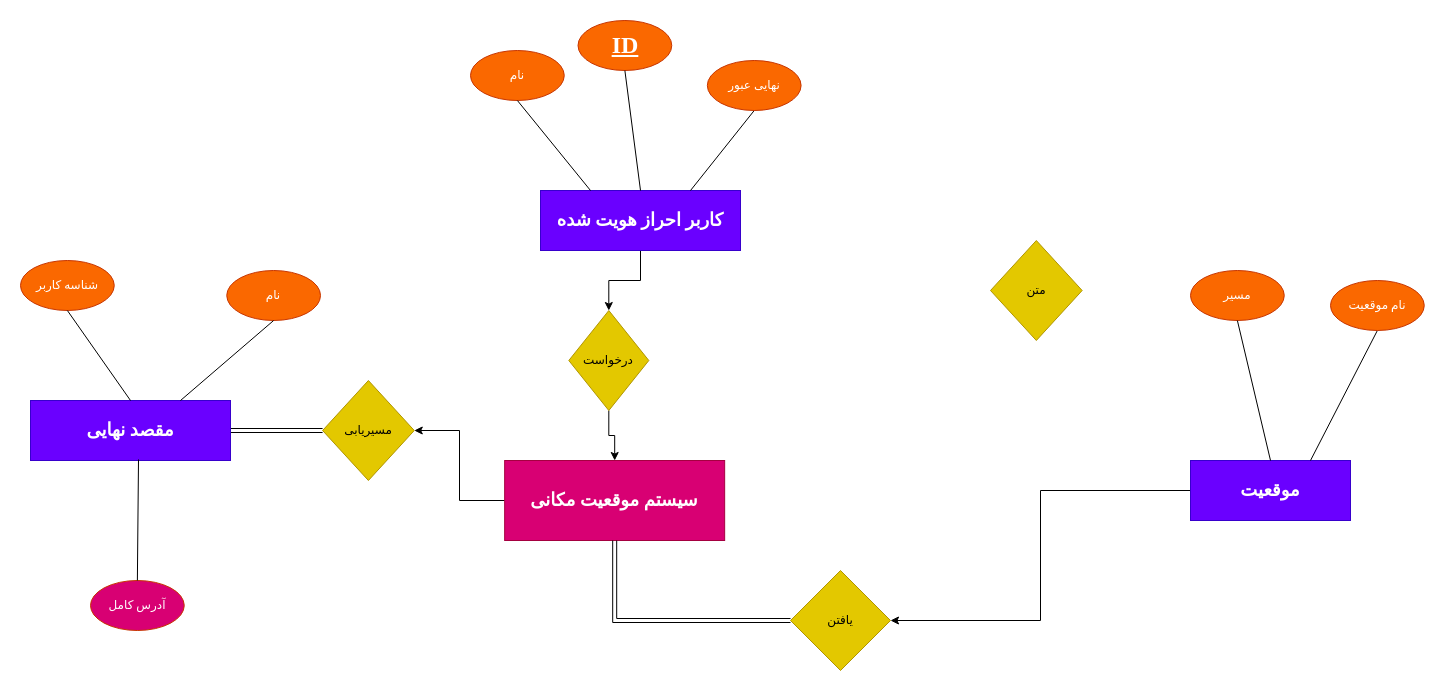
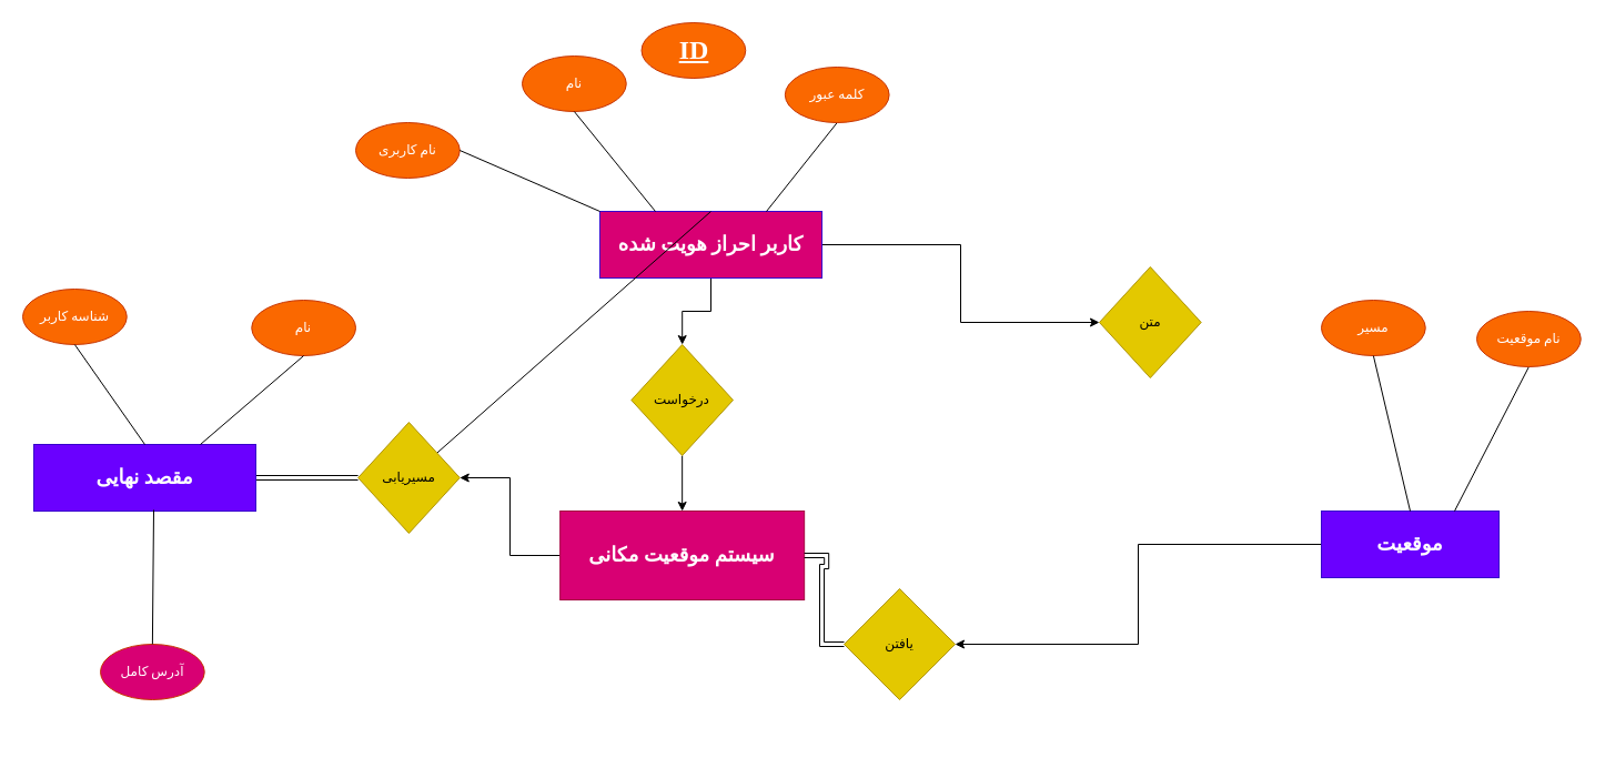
- <mxCell id="22" value="&lt;font face=&quot;IRANSans&quot;&gt;نهایی عبور&lt;/font&gt;" style="ellipse;whiteSpace=wrap;html=1;fillColor=#fa6800;strokeColor=#C73500;fontColor=#FFFFFF;" vertex="1" parent="1"><mxGeometry x="706.84" y="60" width="93.75" height="50" as="geometry" /></mxCell>
+ <mxCell id="22" value="&lt;font face=&quot;IRANSans&quot;&gt;کلمه عبور&lt;/font&gt;" style="ellipse;whiteSpace=wrap;html=1;fillColor=#fa6800;strokeColor=#C73500;fontColor=#FFFFFF;" vertex="1" parent="1"><mxGeometry x="706.84" y="60" width="93.75" height="50" as="geometry" /></mxCell>
- <mxCell id="14" value="" style="endArrow=none;html=1;fontColor=#FFFFFF;entryX=0.5;entryY=1;entryDx=0;entryDy=0;exitX=0.5;exitY=0;exitDx=0;exitDy=0;" parent="1" source="4" target="13" edge="1"><mxGeometry width="50" height="50" relative="1" as="geometry"><mxPoint x="550" y="210" as="sourcePoint" /><mxPoint x="600" y="160" as="targetPoint" /></mxGeometry></mxCell>
+ <mxCell id="14" value="" style="endArrow=none;html=1;fontColor=#FFFFFF;exitX=0.5;exitY=0;exitDx=0;exitDy=0;" parent="1" source="4" target="28" edge="1"><mxGeometry width="50" height="50" relative="1" as="geometry"><mxPoint x="550" y="210" as="sourcePoint" /><mxPoint x="600" y="160" as="targetPoint" /></mxGeometry></mxCell>
+ <mxCell id="23" value="&lt;font face=&quot;IRANSans&quot;&gt;نام کاربری&lt;/font&gt;" style="ellipse;whiteSpace=wrap;html=1;fillColor=#fa6800;strokeColor=#C73500;fontColor=#FFFFFF;" vertex="1" parent="1"><mxGeometry x="320" y="110" width="93.75" height="50" as="geometry" /></mxCell>
+ <mxCell id="24" value="" style="endArrow=none;html=1;entryX=0;entryY=0;entryDx=0;entryDy=0;exitX=1;exitY=0.5;exitDx=0;exitDy=0;" edge="1" parent="1" source="23" target="4"><mxGeometry width="50" height="50" relative="1" as="geometry"><mxPoint x="330" y="250" as="sourcePoint" /><mxPoint x="380" y="200" as="targetPoint" /></mxGeometry></mxCell>
- <mxCell id="4" value="&lt;h2&gt;&lt;font face=&quot;IRANSans&quot;&gt;کاربر احراز هویت شده&lt;/font&gt;&lt;/h2&gt;" style="whiteSpace=wrap;html=1;fillColor=#6a00ff;strokeColor=#3700CC;fontColor=#ffffff;" parent="1" vertex="1"><mxGeometry x="540" y="190" width="200" height="60" as="geometry" /></mxCell>
+ <mxCell id="4" value="&lt;h2&gt;&lt;font face=&quot;IRANSans&quot;&gt;کاربر احراز هویت شده&lt;/font&gt;&lt;/h2&gt;" style="whiteSpace=wrap;html=1;fillColor=#d80073;strokeColor=#3700CC;fontColor=#ffffff;" parent="1" vertex="1"><mxGeometry x="540" y="190" width="200" height="60" as="geometry" /></mxCell>
+ <mxCell id="3" style="edgeStyle=orthogonalEdgeStyle;rounded=0;orthogonalLoop=1;jettySize=auto;html=1;exitX=1;exitY=0.5;exitDx=0;exitDy=0;" edge="1" parent="1" source="4" target="25"><mxGeometry relative="1" as="geometry" /></mxCell>
- <mxCell id="10" value="&lt;p&gt;درخواست&lt;/p&gt;" style="rhombus;whiteSpace=wrap;html=1;fillColor=#e3c800;strokeColor=#B09500;fontColor=#000000;fontFamily=IRANSans;" parent="1" vertex="1"><mxGeometry x="568.32" y="310" width="80" height="100" as="geometry" /></mxCell>
+ <mxCell id="10" value="&lt;p&gt;درخواست&lt;/p&gt;" style="rhombus;whiteSpace=wrap;html=1;fillColor=#e3c800;strokeColor=#B09500;fontColor=#000000;fontFamily=IRANSans;" parent="1" vertex="1"><mxGeometry x="568.32" y="310" width="91.67" height="100" as="geometry" /></mxCell>
- <mxCell id="12" value="&lt;p&gt;یافتن&lt;/p&gt;" style="rhombus;whiteSpace=wrap;html=1;fillColor=#e3c800;strokeColor=#B09500;fontColor=#000000;fontFamily=IRANSans;" parent="1" vertex="1"><mxGeometry x="790" y="570" width="100" height="100" as="geometry" /></mxCell>
+ <mxCell id="12" value="&lt;p&gt;یافتن&lt;/p&gt;" style="rhombus;whiteSpace=wrap;html=1;fillColor=#e3c800;strokeColor=#B09500;fontColor=#000000;fontFamily=IRANSans;" parent="1" vertex="1"><mxGeometry x="760" y="530" width="100" height="100" as="geometry" /></mxCell>
